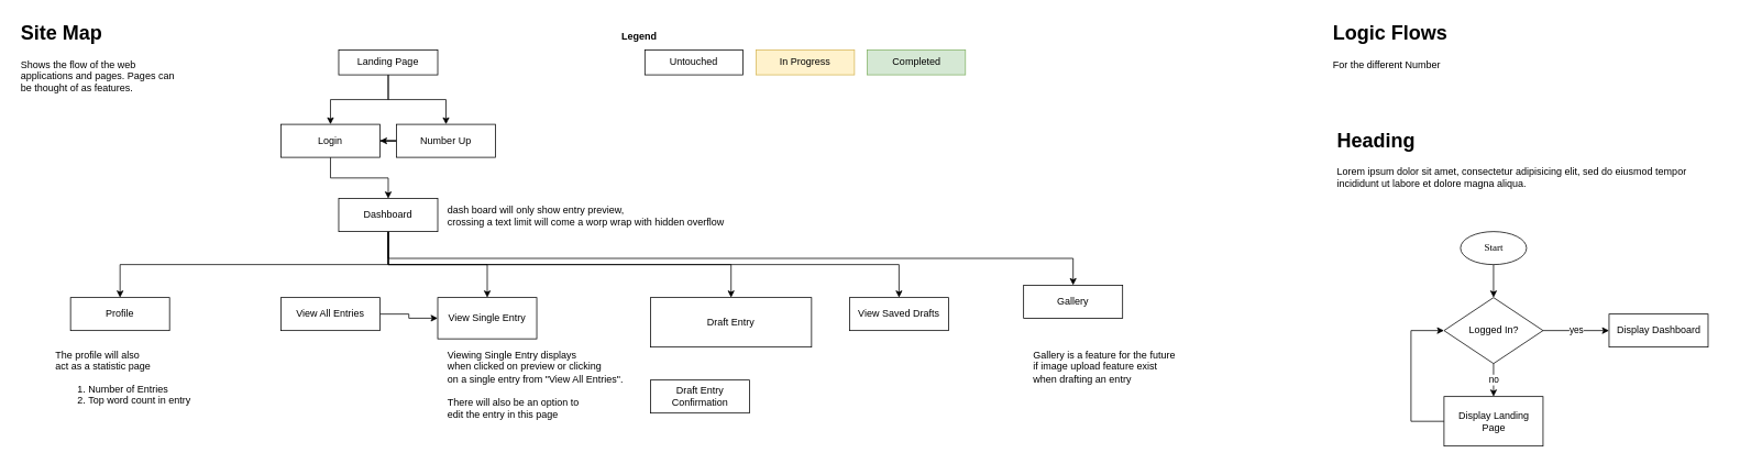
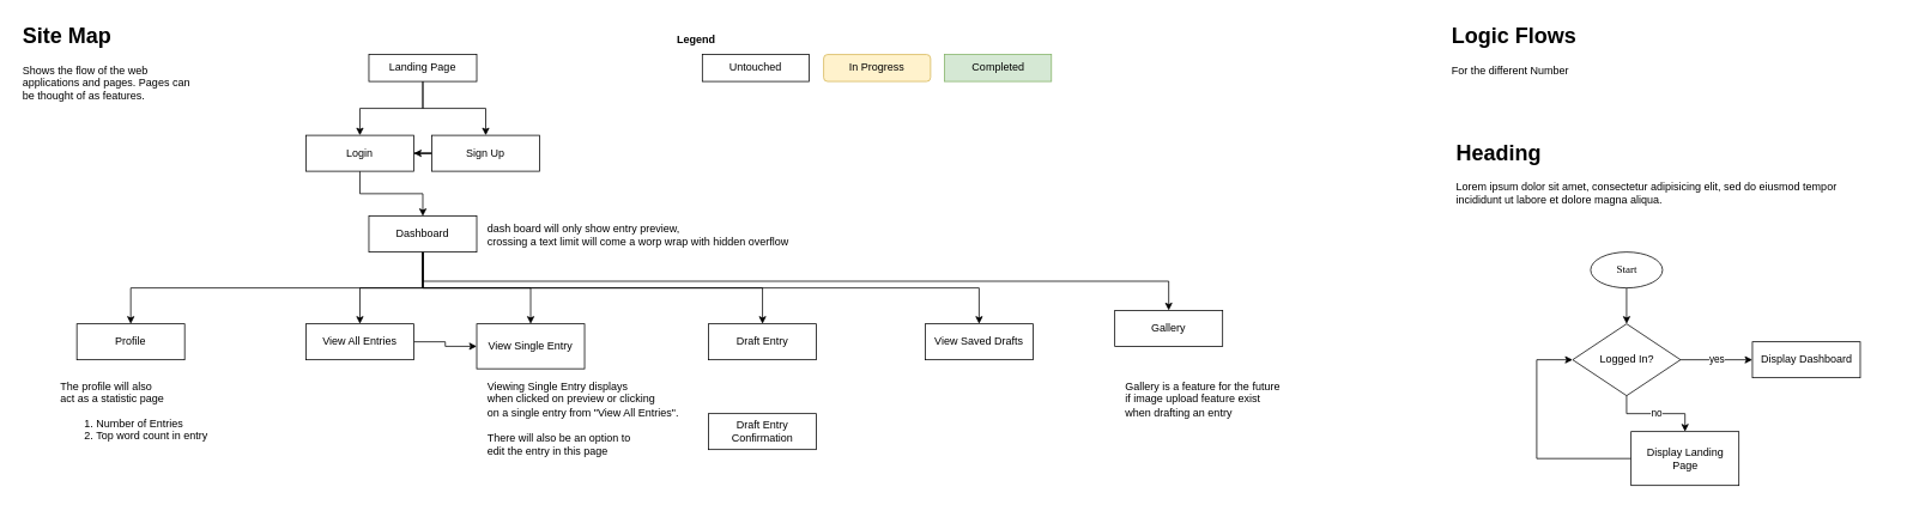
- <mxCell id="40" value="In Progress" style="rounded=0;whiteSpace=wrap;html=1;fillColor=#fff2cc;strokeColor=#d6b656;" parent="1" vertex="1"><mxGeometry x="916" y="60" width="119" height="30" as="geometry" /></mxCell>
+ <mxCell id="40" value="In Progress" style="whiteSpace=wrap;html=1;fillColor=#fff2cc;strokeColor=#d6b656;rounded=1;" parent="1" vertex="1"><mxGeometry x="916" y="60" width="119" height="30" as="geometry" /></mxCell>
- <mxCell id="13" value="Number Up" style="rounded=0;whiteSpace=wrap;html=1;" parent="1" vertex="1"><mxGeometry x="480" y="150" width="120" height="40" as="geometry" /></mxCell>
+ <mxCell id="13" value="Sign Up" style="rounded=0;whiteSpace=wrap;html=1;" parent="1" vertex="1"><mxGeometry x="480" y="150" width="120" height="40" as="geometry" /></mxCell>
+ <mxCell id="21" style="edgeStyle=orthogonalEdgeStyle;rounded=0;orthogonalLoop=1;jettySize=auto;html=1;exitX=0.5;exitY=1;exitDx=0;exitDy=0;entryX=0.5;entryY=0;entryDx=0;entryDy=0;" parent="1" source="25" target="29" edge="1"><mxGeometry relative="1" as="geometry" /></mxCell>
- <mxCell id="27" value="Draft Entry" style="rounded=0;whiteSpace=wrap;html=1;" parent="1" vertex="1"><mxGeometry x="788" y="360" width="195" height="60" as="geometry" /></mxCell>
+ <mxCell id="27" value="Draft Entry" style="rounded=0;whiteSpace=wrap;html=1;" parent="1" vertex="1"><mxGeometry x="788" y="360" width="120" height="40" as="geometry" /></mxCell>
- <mxCell id="8" value="Display Landing&lt;br&gt;Page" style="rounded=0;whiteSpace=wrap;html=1;" parent="1" vertex="1"><mxGeometry x="1749.5" y="480" width="120" height="60" as="geometry" /></mxCell>
+ <mxCell id="8" value="Display Landing&lt;br&gt;Page" style="rounded=0;whiteSpace=wrap;html=1;" parent="1" vertex="1"><mxGeometry x="1814.5" y="480" width="120" height="60" as="geometry" /></mxCell>
